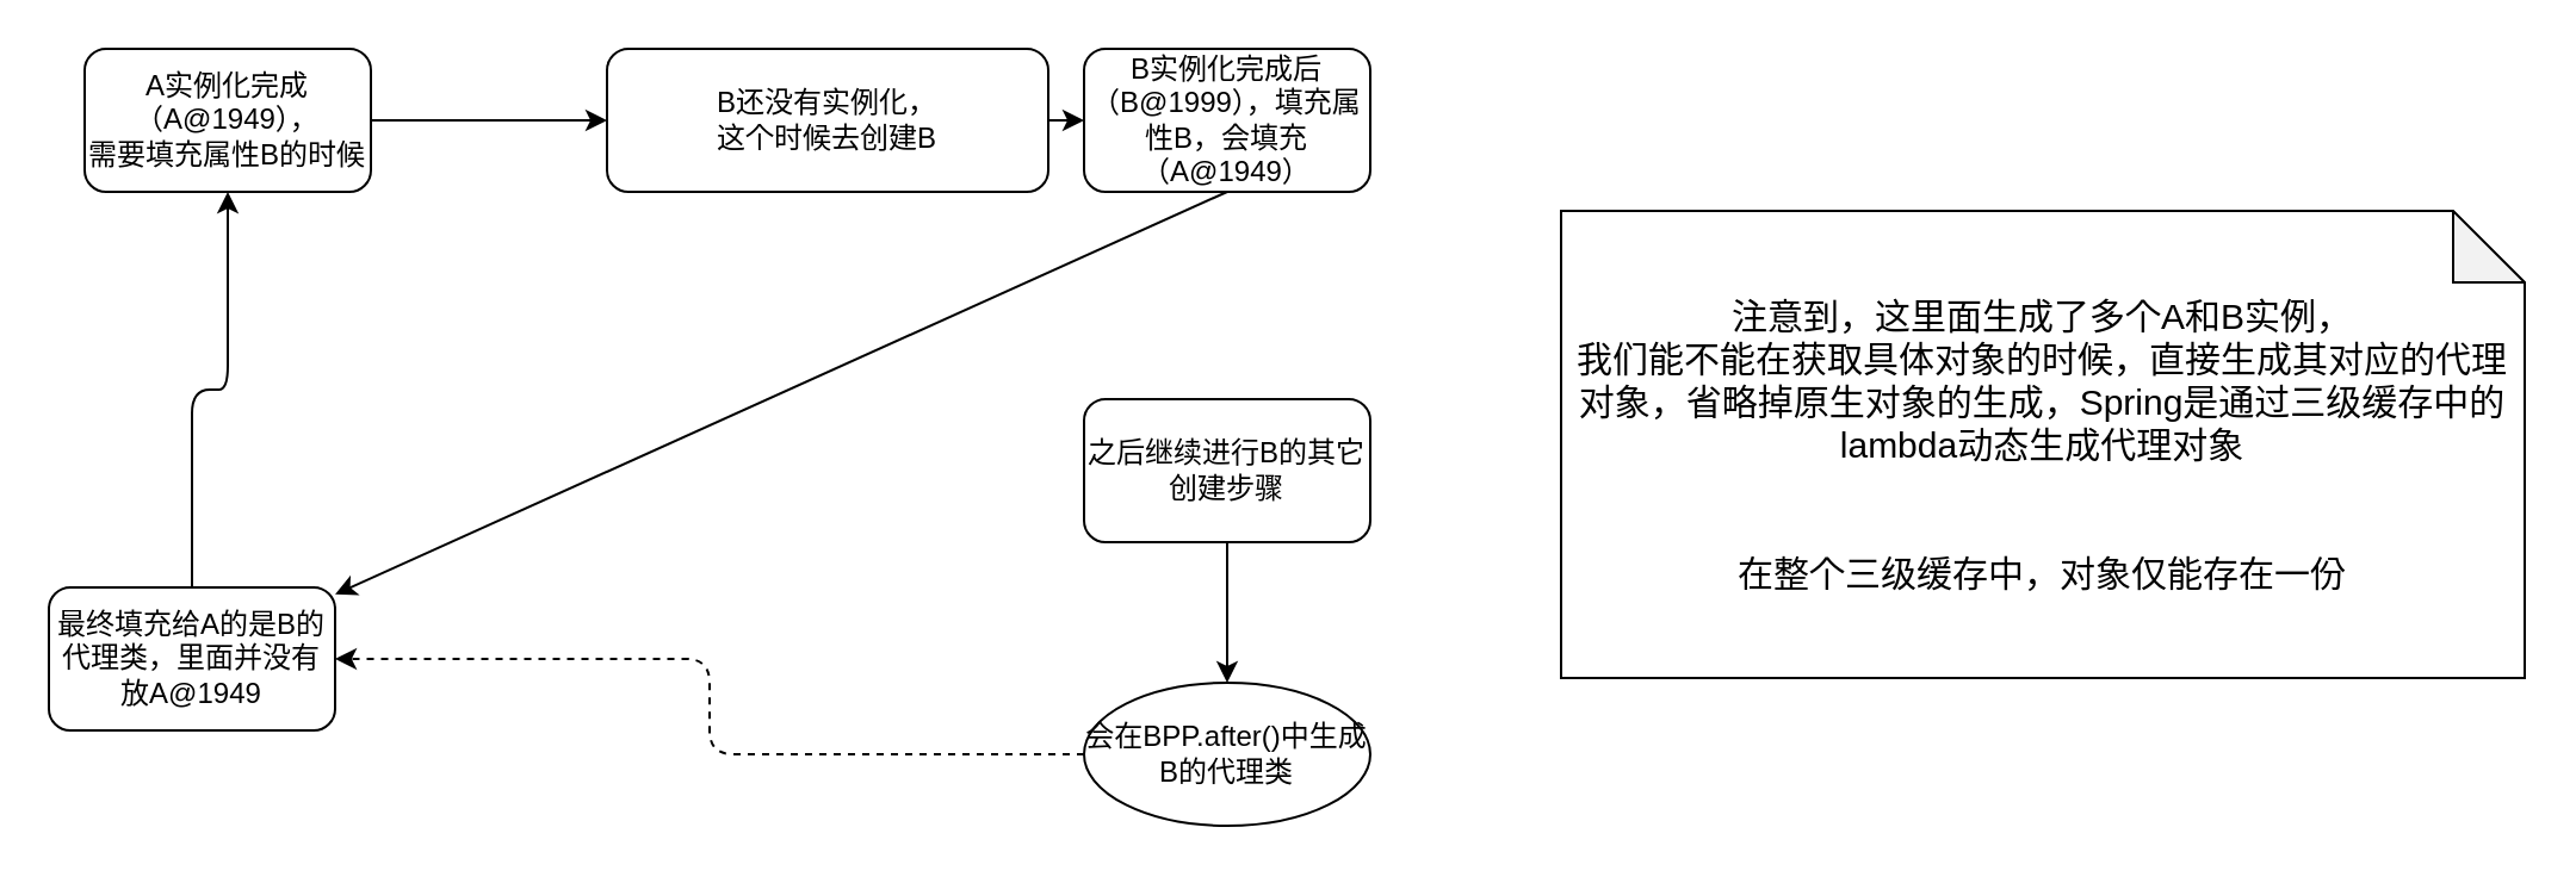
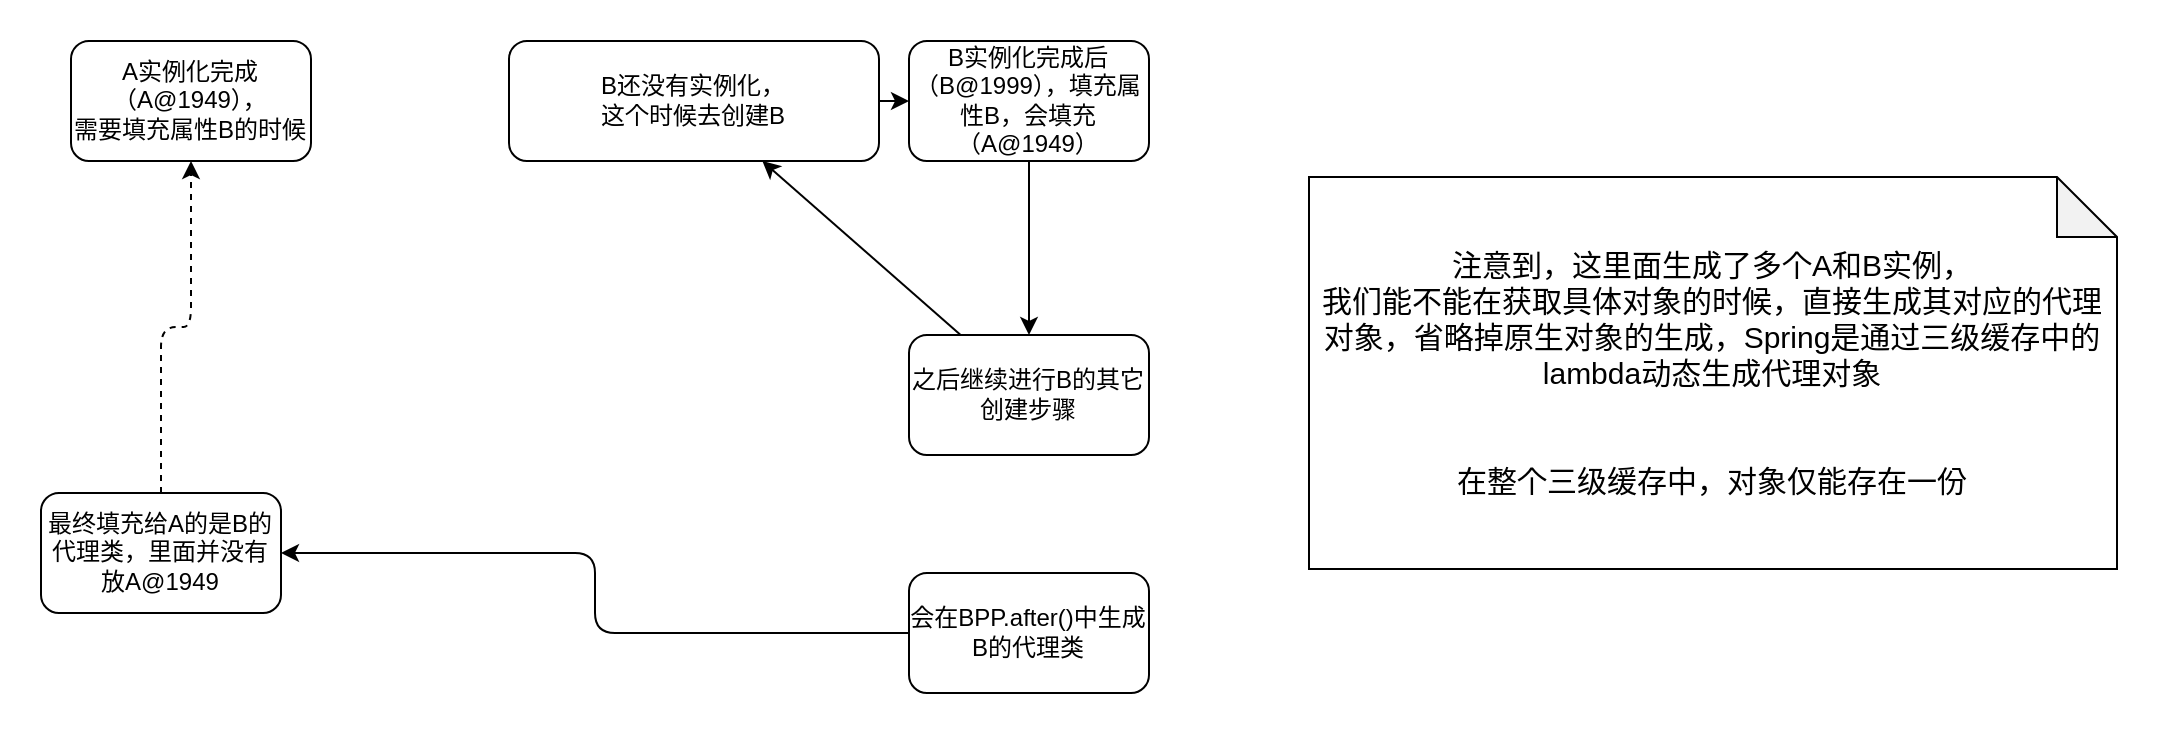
- <mxCell id="2" style="edgeStyle=none;html=1;exitX=1;exitY=0.5;exitDx=0;exitDy=0;entryX=0;entryY=0.5;entryDx=0;entryDy=0;" edge="1" parent="1" source="3" target="9"><mxGeometry relative="1" as="geometry" /></mxCell>
- <mxCell id="6" style="edgeStyle=none;html=1;exitX=0.5;exitY=1;exitDx=0;exitDy=0;" edge="1" parent="1" source="7" target="11"><mxGeometry relative="1" as="geometry" /></mxCell>
+ <mxCell id="6" style="edgeStyle=none;html=1;exitX=0.5;exitY=1;exitDx=0;exitDy=0;entryX=0.5;entryY=0;entryDx=0;entryDy=0;" edge="1" parent="1" source="7" target="5"><mxGeometry relative="1" as="geometry" /></mxCell>
- <mxCell id="10" style="edgeStyle=orthogonalEdgeStyle;html=1;exitX=0.5;exitY=0;exitDx=0;exitDy=0;entryX=0.5;entryY=1;entryDx=0;entryDy=0;fontSize=15;" edge="1" parent="1" source="11" target="3"><mxGeometry relative="1" as="geometry" /></mxCell>
+ <mxCell id="10" style="edgeStyle=orthogonalEdgeStyle;html=1;exitX=0.5;exitY=0;exitDx=0;exitDy=0;entryX=0.5;entryY=1;entryDx=0;entryDy=0;fontSize=15;dashed=1;" edge="1" parent="1" source="11" target="3"><mxGeometry relative="1" as="geometry" /></mxCell>
- <mxCell id="4" value="" style="edgeStyle=none;html=1;" edge="1" parent="1" source="5" target="13"><mxGeometry relative="1" as="geometry" /></mxCell>
+ <mxCell id="4" value="" style="edgeStyle=none;html=1;" edge="1" parent="1" source="5" target="9"><mxGeometry relative="1" as="geometry" /></mxCell>
- <mxCell id="12" style="edgeStyle=orthogonalEdgeStyle;html=1;exitX=0;exitY=0.5;exitDx=0;exitDy=0;entryX=1;entryY=0.5;entryDx=0;entryDy=0;fontSize=15;dashed=1;" edge="1" parent="1" source="13" target="11"><mxGeometry relative="1" as="geometry" /></mxCell>
+ <mxCell id="12" style="edgeStyle=orthogonalEdgeStyle;html=1;exitX=0;exitY=0.5;exitDx=0;exitDy=0;entryX=1;entryY=0.5;entryDx=0;entryDy=0;fontSize=15;" edge="1" parent="1" source="13" target="11"><mxGeometry relative="1" as="geometry" /></mxCell>
- <mxCell id="13" value="会在BPP.after()中生成B的代理类" style="ellipse;whiteSpace=wrap;html=1;" vertex="1" parent="1"><mxGeometry x="454" y="286" width="120" height="60" as="geometry" /></mxCell>
+ <mxCell id="13" value="会在BPP.after()中生成B的代理类" style="rounded=1;whiteSpace=wrap;html=1;" vertex="1" parent="1"><mxGeometry x="454" y="286" width="120" height="60" as="geometry" /></mxCell>
